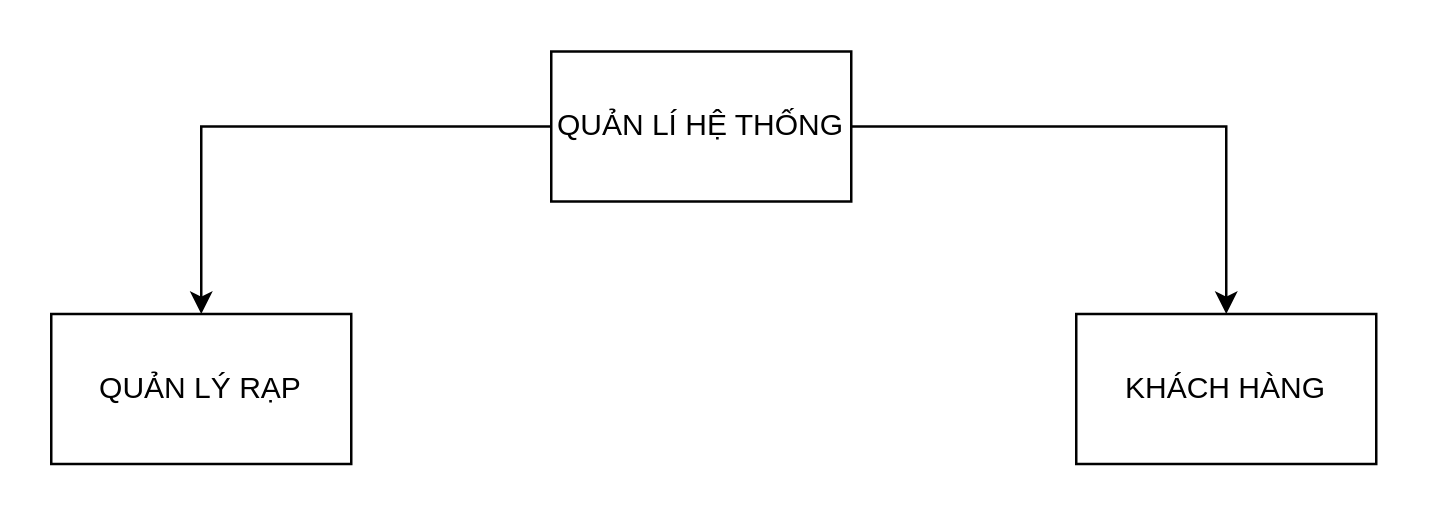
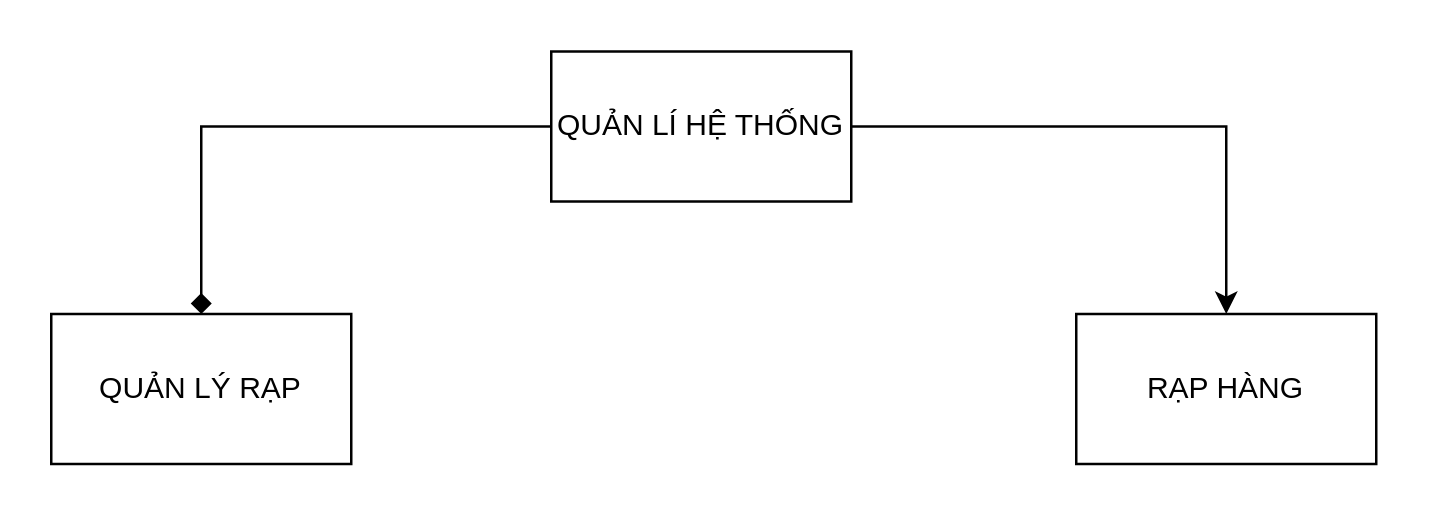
- <mxCell id="2" style="edgeStyle=orthogonalEdgeStyle;rounded=0;orthogonalLoop=1;jettySize=auto;html=1;entryX=0.5;entryY=0;entryDx=0;entryDy=0;" edge="1" parent="1" source="4" target="5"><mxGeometry relative="1" as="geometry" /></mxCell>
+ <mxCell id="2" style="edgeStyle=orthogonalEdgeStyle;rounded=0;orthogonalLoop=1;jettySize=auto;html=1;entryX=0.5;entryY=0;entryDx=0;entryDy=0;endArrow=diamond;" edge="1" parent="1" source="4" target="5"><mxGeometry relative="1" as="geometry" /></mxCell>
- <mxCell id="6" value="KHÁCH HÀNG" style="rounded=0;whiteSpace=wrap;html=1;" vertex="1" parent="1"><mxGeometry x="430" y="125" width="120" height="60" as="geometry" /></mxCell>
+ <mxCell id="6" value="RẠP HÀNG" style="rounded=0;whiteSpace=wrap;html=1;" vertex="1" parent="1"><mxGeometry x="430" y="125" width="120" height="60" as="geometry" /></mxCell>
